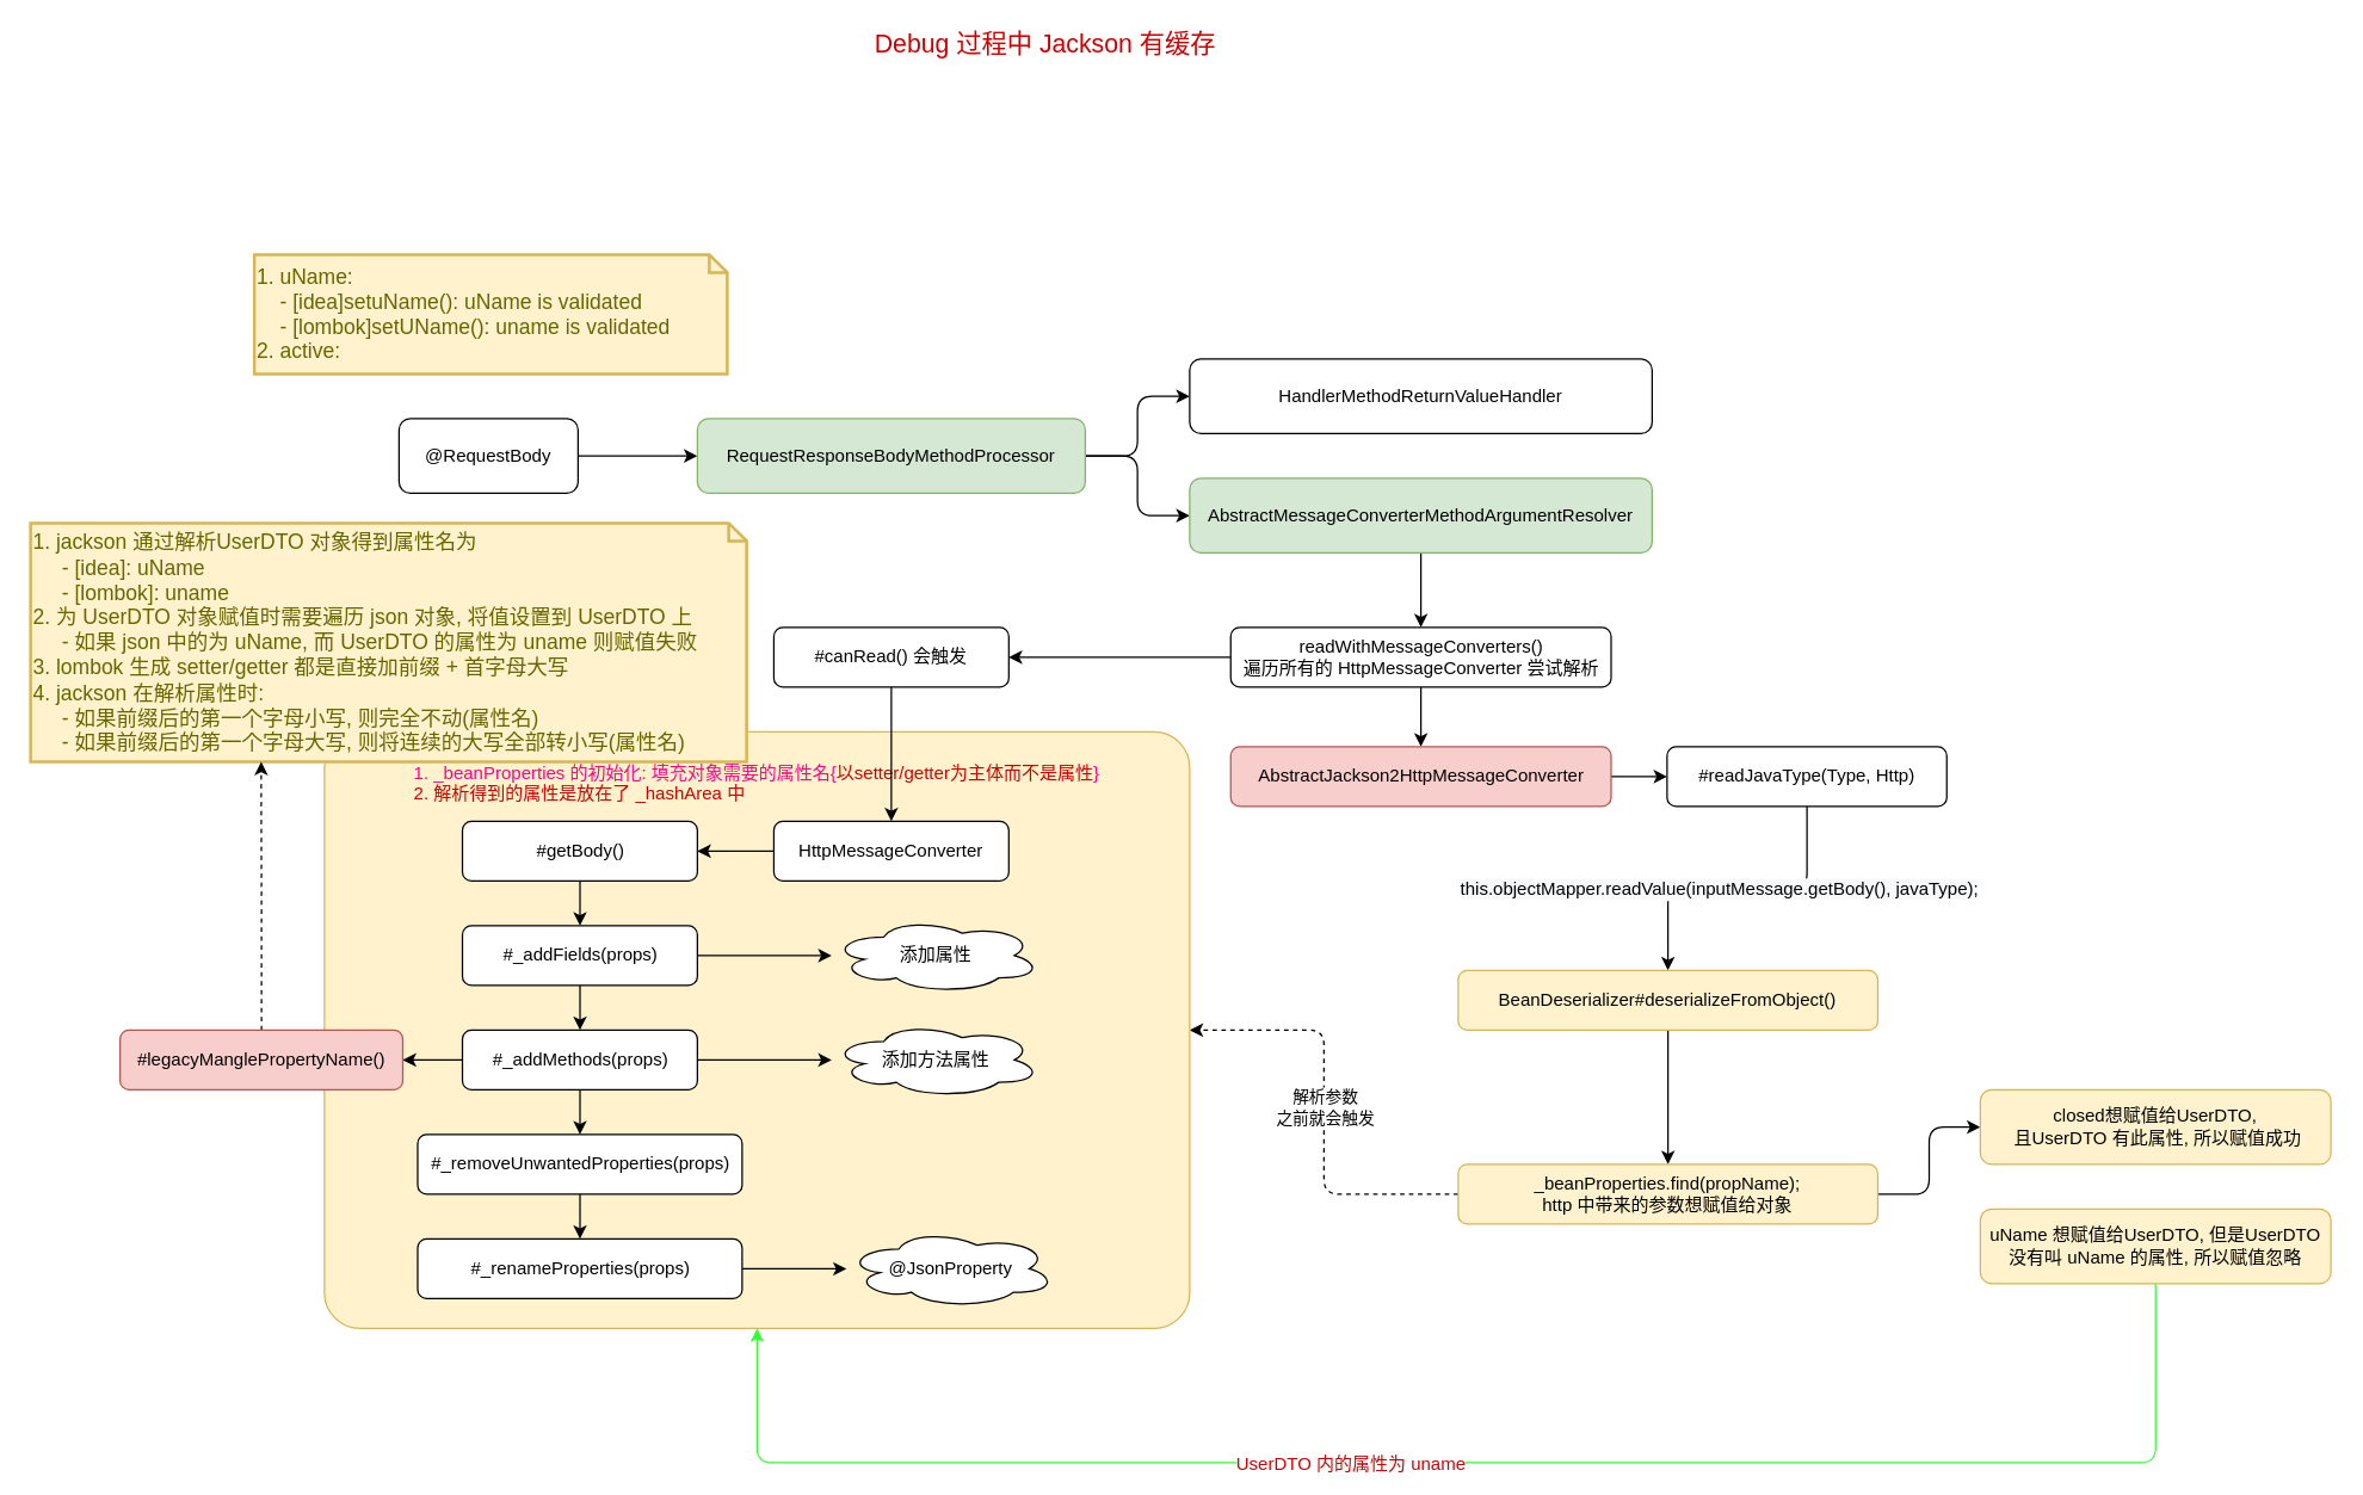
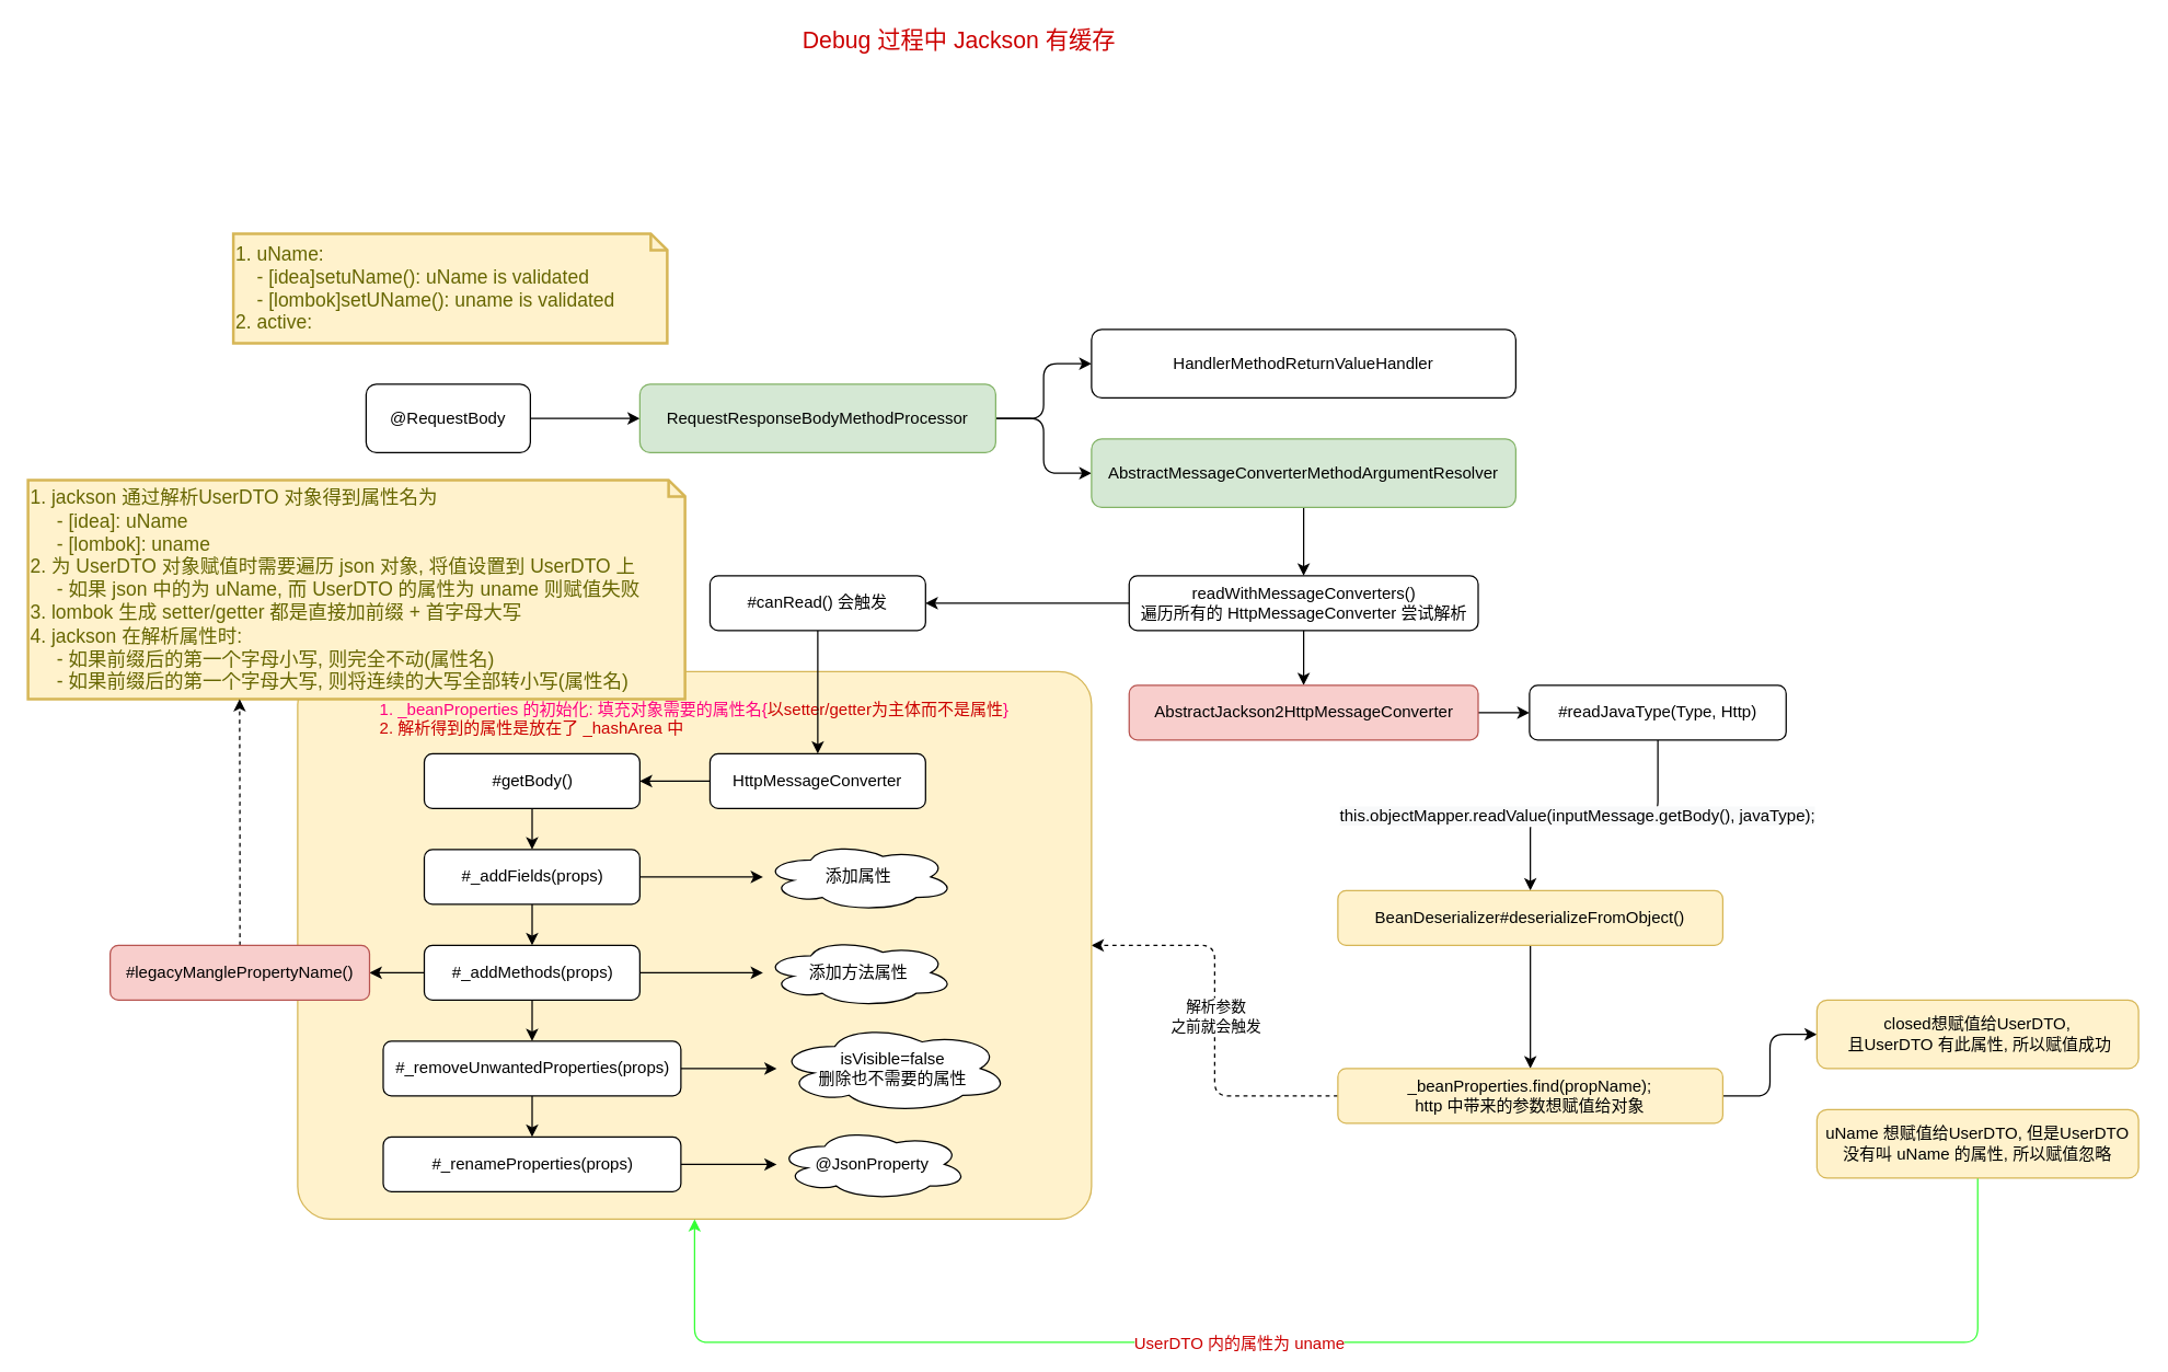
+ <mxCell id="44" value="" style="edgeStyle=orthogonalEdgeStyle;rounded=1;orthogonalLoop=1;jettySize=auto;html=1;strokeColor=#000000;" edge="1" parent="1" source="46" target="47"><mxGeometry relative="1" as="geometry" /></mxCell>
+ <mxCell id="47" value="isVisible=false&lt;br&gt;删除也不需要的属性" style="ellipse;shape=cloud;whiteSpace=wrap;html=1;rounded=1;" vertex="1" parent="1"><mxGeometry x="567" y="747.5" width="170" height="65" as="geometry" /></mxCell>
